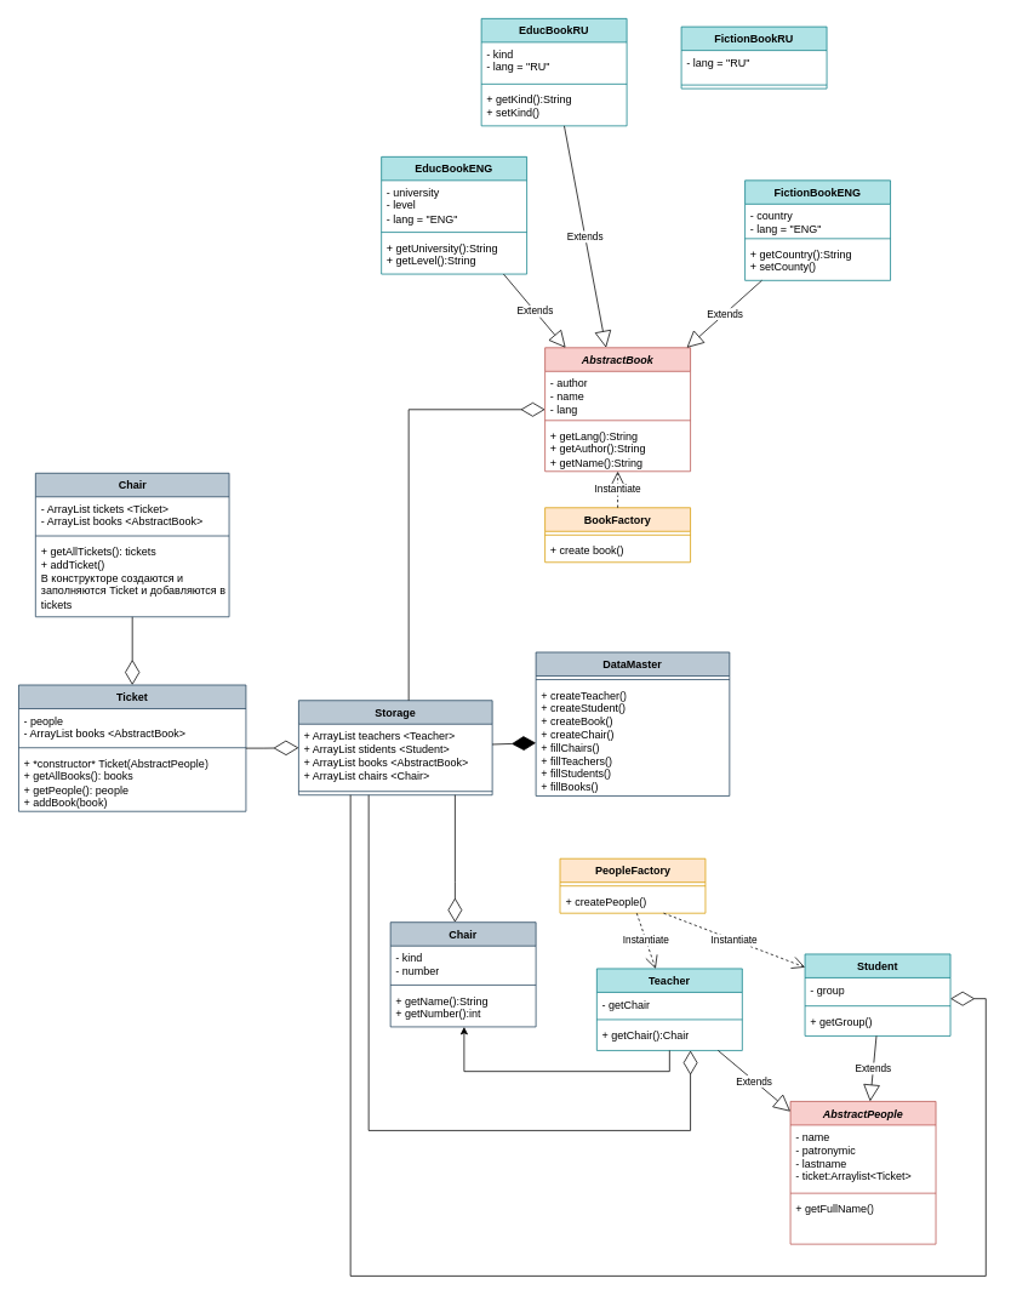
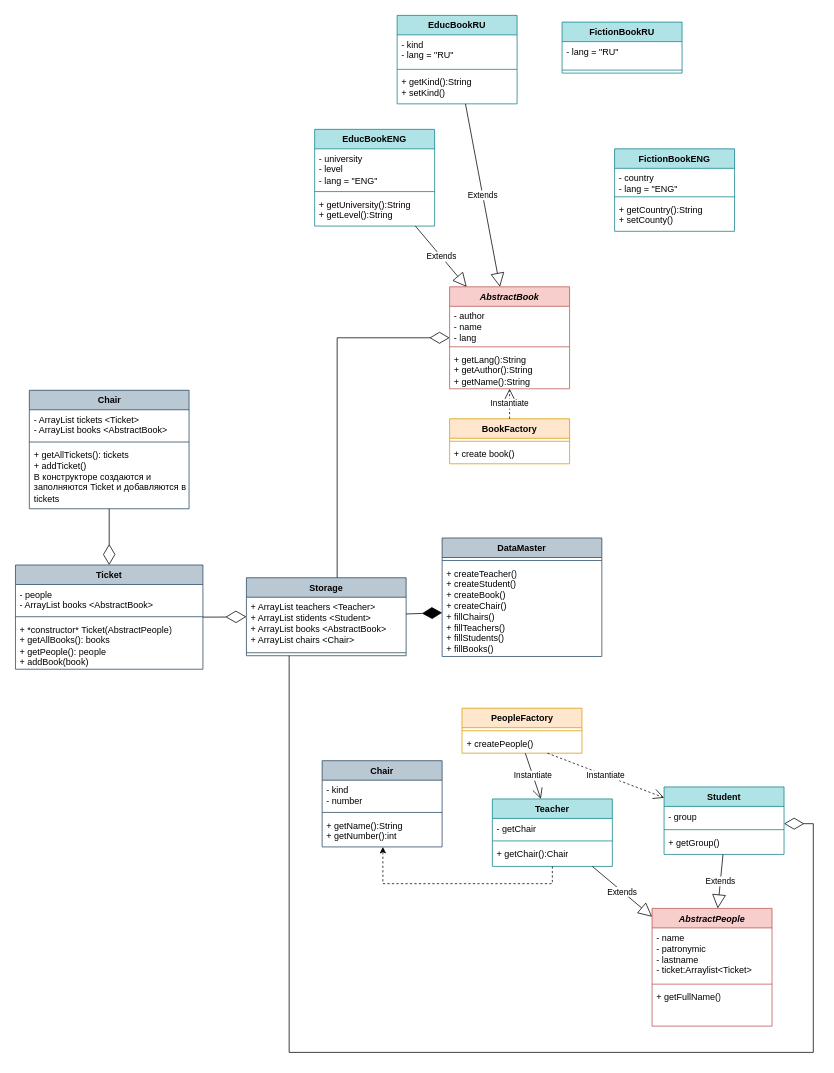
- <mxCell id="50" value="Extends" style="endArrow=block;endSize=16;endFill=0;html=1;rounded=0;" parent="1" source="34" target="26" edge="1"><mxGeometry width="160" relative="1" as="geometry"><mxPoint x="658" y="154" as="sourcePoint" /><mxPoint x="679" y="381" as="targetPoint" /></mxGeometry></mxCell>
- <mxCell id="70" style="edgeStyle=orthogonalEdgeStyle;rounded=0;orthogonalLoop=1;jettySize=auto;html=1;endArrow=none;endFill=0;endSize=24;startArrow=diamondThin;startFill=0;startSize=24;" edge="1" parent="1" source="15" target="64"><mxGeometry relative="1" as="geometry"><Array as="points"><mxPoint x="500" y="970" /><mxPoint x="500" y="970" /></Array><mxPoint x="620" y="1429" as="sourcePoint" /><mxPoint x="403" y="884" as="targetPoint" /></mxGeometry></mxCell>
- <mxCell id="44" value="Instantiate" style="endArrow=open;endSize=12;dashed=1;html=1;rounded=0;" parent="1" source="40" target="6" edge="1"><mxGeometry width="160" relative="1" as="geometry"><mxPoint x="778" y="944" as="sourcePoint" /><mxPoint x="868" y="1014" as="targetPoint" /></mxGeometry></mxCell>
+ <mxCell id="44" value="Instantiate" style="endArrow=open;endSize=12;dashed=0;html=1;rounded=0;" parent="1" source="40" target="6" edge="1"><mxGeometry width="160" relative="1" as="geometry"><mxPoint x="778" y="944" as="sourcePoint" /><mxPoint x="868" y="1014" as="targetPoint" /></mxGeometry></mxCell>
- <mxCell id="71" style="edgeStyle=orthogonalEdgeStyle;rounded=0;orthogonalLoop=1;jettySize=auto;html=1;" edge="1" parent="1" source="6" target="15"><mxGeometry relative="1" as="geometry"><Array as="points"><mxPoint x="510" y="1178" /></Array><mxPoint x="510" y="1024" as="sourcePoint" /><mxPoint x="510" y="884" as="targetPoint" /></mxGeometry></mxCell>
+ <mxCell id="71" style="edgeStyle=orthogonalEdgeStyle;rounded=0;orthogonalLoop=1;jettySize=auto;html=1;dashed=1;" edge="1" parent="1" source="6" target="15"><mxGeometry relative="1" as="geometry"><Array as="points"><mxPoint x="510" y="1178" /></Array><mxPoint x="510" y="1024" as="sourcePoint" /><mxPoint x="510" y="884" as="targetPoint" /></mxGeometry></mxCell>
- <mxCell id="10" style="edgeStyle=orthogonalEdgeStyle;rounded=0;orthogonalLoop=1;jettySize=auto;html=1;endArrow=none;endFill=0;endSize=25;startArrow=diamondThin;startFill=0;startSize=24;" parent="1" source="6" target="64" edge="1"><mxGeometry relative="1" as="geometry"><Array as="points"><mxPoint x="759" y="1243" /><mxPoint x="405" y="1243" /></Array></mxGeometry></mxCell>
